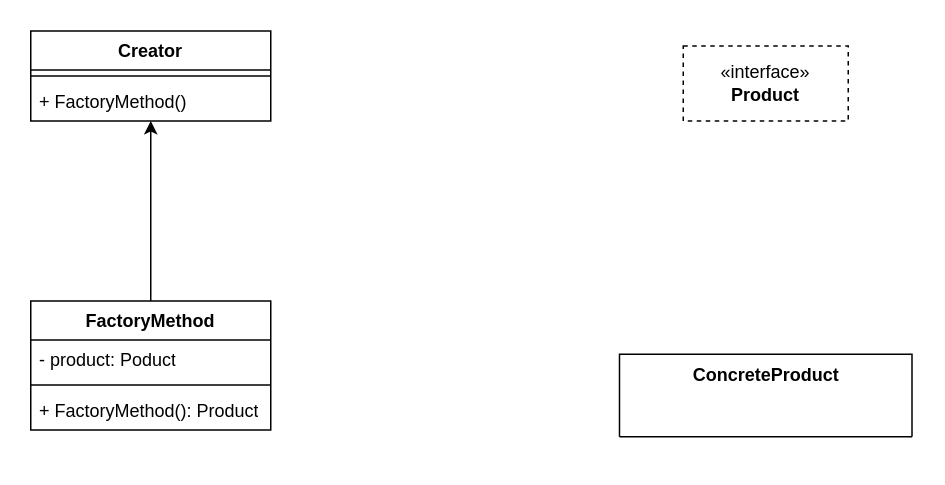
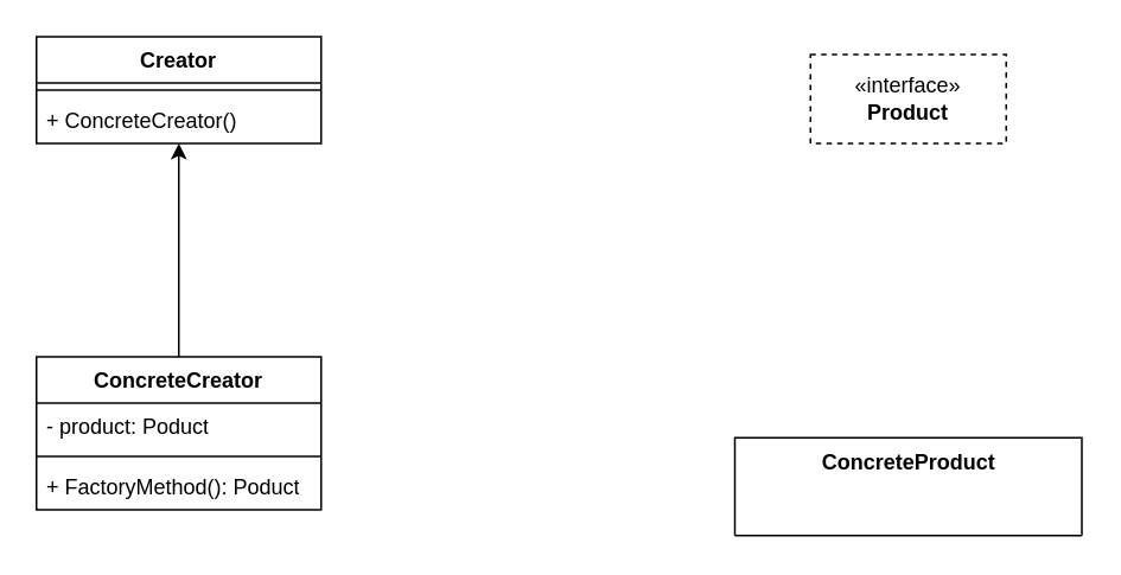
- <mxCell id="11" value="+ FactoryMethod()" style="text;strokeColor=none;fillColor=none;align=left;verticalAlign=top;spacingLeft=4;spacingRight=4;overflow=hidden;rotatable=0;points=[[0,0.5],[1,0.5]];portConstraint=eastwest;whiteSpace=wrap;html=1;" vertex="1" parent="9"><mxGeometry y="34" width="160" height="26" as="geometry" /></mxCell>
+ <mxCell id="11" value="+ ConcreteCreator()" style="text;strokeColor=none;fillColor=none;align=left;verticalAlign=top;spacingLeft=4;spacingRight=4;overflow=hidden;rotatable=0;points=[[0,0.5],[1,0.5]];portConstraint=eastwest;whiteSpace=wrap;html=1;" vertex="1" parent="9"><mxGeometry y="34" width="160" height="26" as="geometry" /></mxCell>
- <mxCell id="5" value="FactoryMethod" style="swimlane;fontStyle=1;align=center;verticalAlign=top;childLayout=stackLayout;horizontal=1;startSize=26;horizontalStack=0;resizeParent=1;resizeParentMax=0;resizeLast=0;collapsible=1;marginBottom=0;whiteSpace=wrap;html=1;" vertex="1" parent="1"><mxGeometry x="20" y="200" width="160" height="86" as="geometry" /></mxCell>
+ <mxCell id="5" value="ConcreteCreator" style="swimlane;fontStyle=1;align=center;verticalAlign=top;childLayout=stackLayout;horizontal=1;startSize=26;horizontalStack=0;resizeParent=1;resizeParentMax=0;resizeLast=0;collapsible=1;marginBottom=0;whiteSpace=wrap;html=1;" vertex="1" parent="1"><mxGeometry x="20" y="200" width="160" height="86" as="geometry" /></mxCell>
- <mxCell id="3" value="ConcreteProduct" style="swimlane;fontStyle=1;align=center;verticalAlign=top;childLayout=stackLayout;horizontal=1;startSize=55;horizontalStack=0;resizeParent=1;resizeParentMax=0;resizeLast=0;collapsible=1;marginBottom=0;whiteSpace=wrap;html=1;" vertex="1" parent="1"><mxGeometry x="412.5" y="235.5" width="195" height="55" as="geometry" /></mxCell>
+ <mxCell id="3" value="ConcreteProduct" style="swimlane;fontStyle=1;align=center;verticalAlign=top;childLayout=stackLayout;horizontal=1;startSize=55;horizontalStack=0;resizeParent=1;resizeParentMax=0;resizeLast=0;collapsible=1;marginBottom=0;whiteSpace=wrap;html=1;" vertex="1" parent="1"><mxGeometry x="412.5" y="245.5" width="195" height="55" as="geometry" /></mxCell>
- <mxCell id="8" value="+ FactoryMethod(): Product" style="text;strokeColor=none;fillColor=none;align=left;verticalAlign=top;spacingLeft=4;spacingRight=4;overflow=hidden;rotatable=0;points=[[0,0.5],[1,0.5]];portConstraint=eastwest;whiteSpace=wrap;html=1;" vertex="1" parent="5"><mxGeometry y="60" width="160" height="26" as="geometry" /></mxCell>
+ <mxCell id="8" value="+ FactoryMethod(): Poduct" style="text;strokeColor=none;fillColor=none;align=left;verticalAlign=top;spacingLeft=4;spacingRight=4;overflow=hidden;rotatable=0;points=[[0,0.5],[1,0.5]];portConstraint=eastwest;whiteSpace=wrap;html=1;" vertex="1" parent="5"><mxGeometry y="60" width="160" height="26" as="geometry" /></mxCell>
